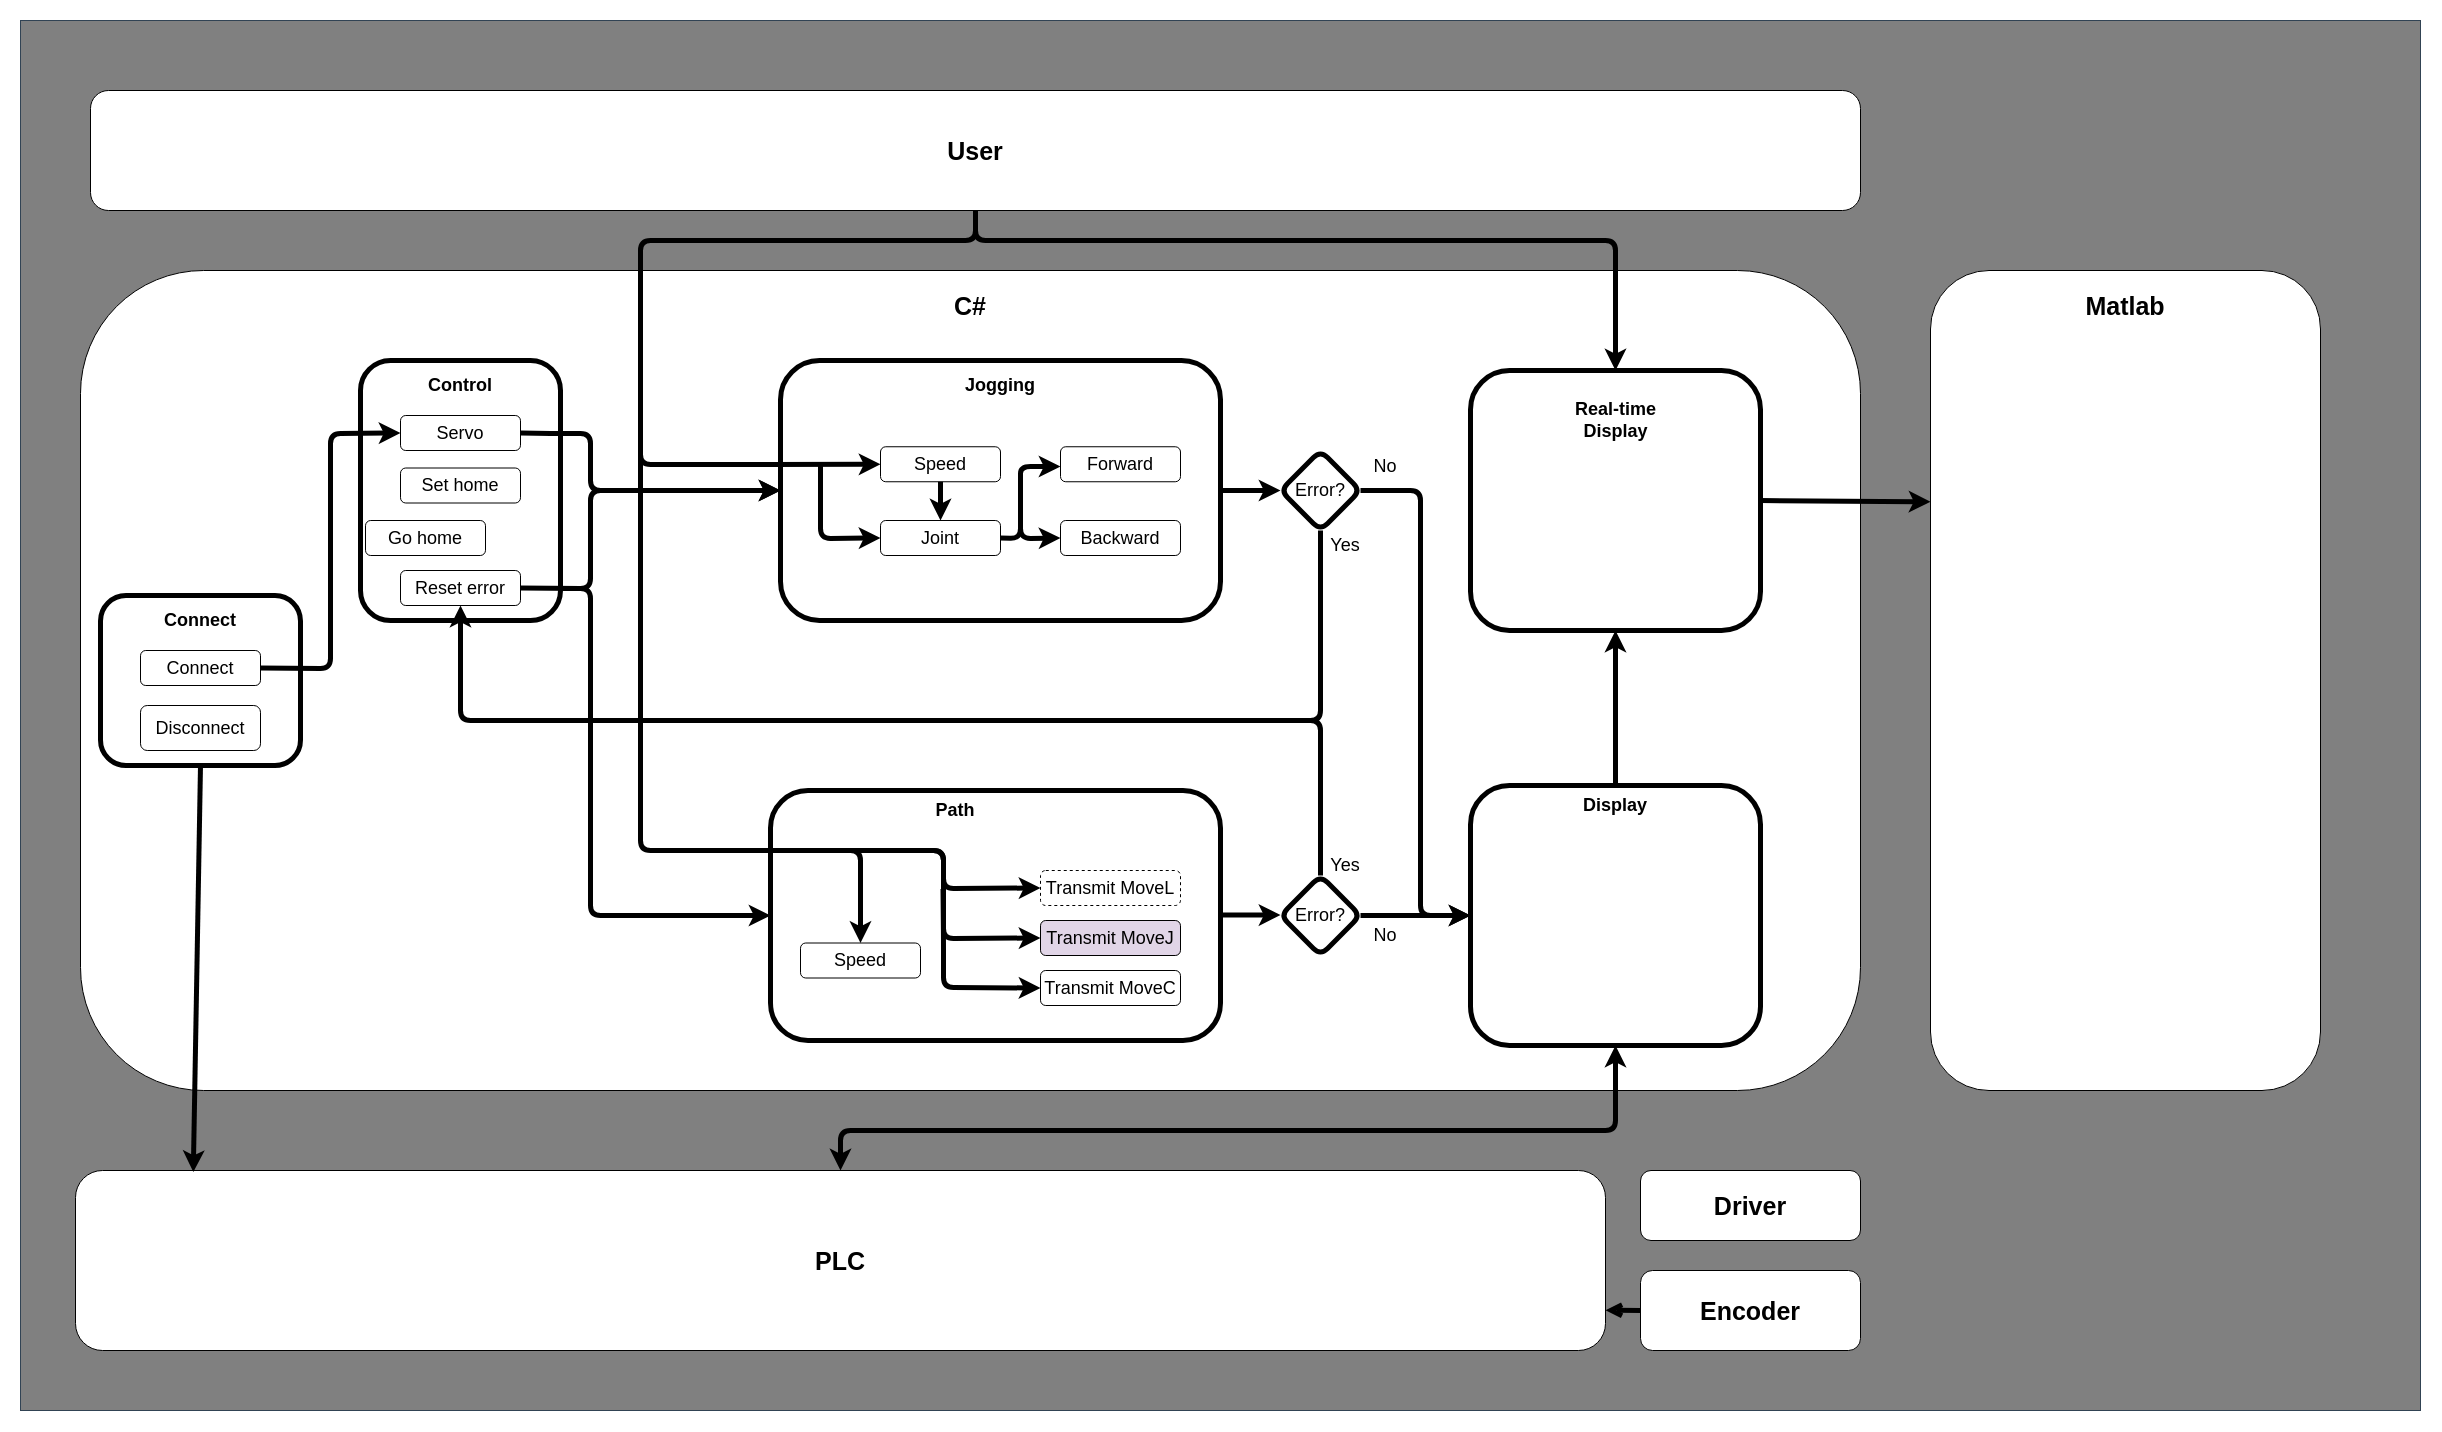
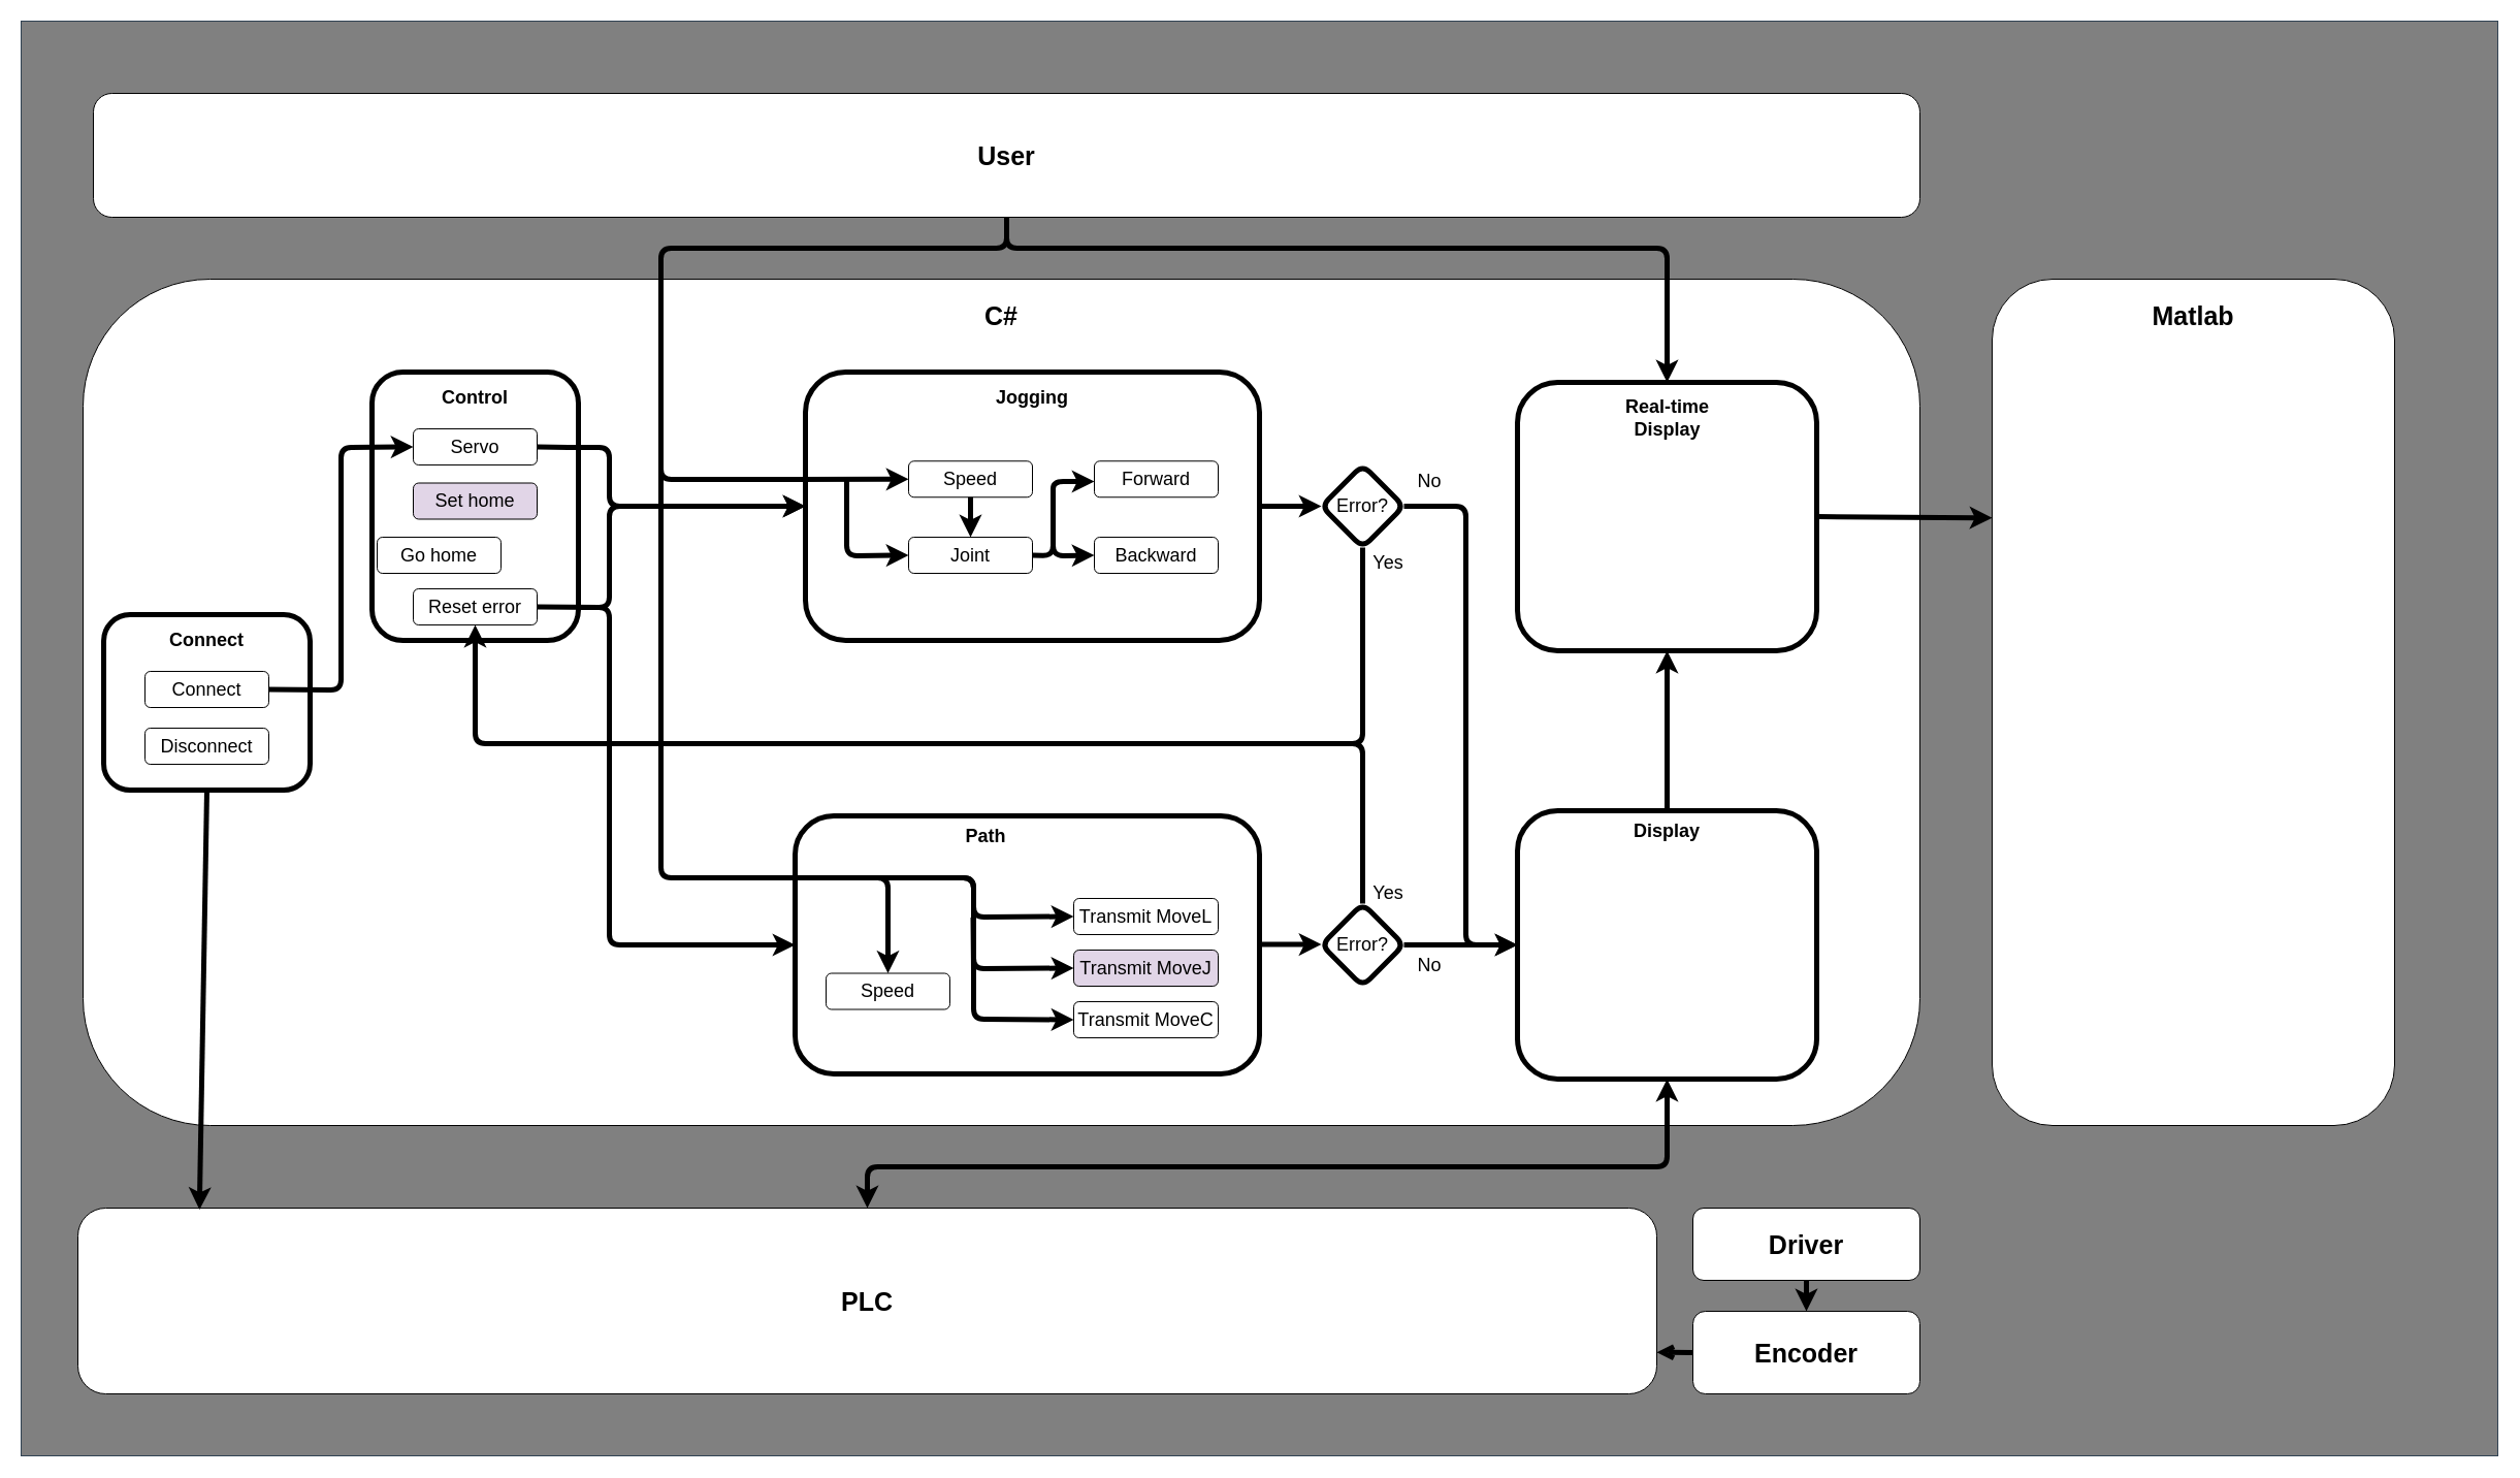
- <mxCell id="59" value="&lt;font style=&quot;font-size: 18px;&quot;&gt;Real-time Display&lt;/font&gt;" style="text;html=1;strokeColor=none;fillColor=none;align=center;verticalAlign=middle;whiteSpace=wrap;rounded=0;fontStyle=1" parent="1" vertex="1"><mxGeometry x="1567.5" y="405" width="95" height="30" as="geometry" /></mxCell>
+ <mxCell id="59" value="&lt;font style=&quot;font-size: 18px;&quot;&gt;Real-time Display&lt;/font&gt;" style="text;html=1;strokeColor=none;fillColor=none;align=center;verticalAlign=middle;whiteSpace=wrap;rounded=0;fontStyle=1" parent="1" vertex="1"><mxGeometry x="1567.5" y="390" width="95" height="30" as="geometry" /></mxCell>
- <mxCell id="12" value="&lt;font style=&quot;font-size: 18px;&quot;&gt;Set home&lt;/font&gt;" style="rounded=1;whiteSpace=wrap;html=1;" parent="1" vertex="1"><mxGeometry x="400" y="467.5" width="120" height="35" as="geometry" /></mxCell>
+ <mxCell id="12" value="&lt;font style=&quot;font-size: 18px;&quot;&gt;Set home&lt;/font&gt;" style="rounded=1;whiteSpace=wrap;html=1;fillColor=#e1d5e7;" parent="1" vertex="1"><mxGeometry x="400" y="467.5" width="120" height="35" as="geometry" /></mxCell>
- <mxCell id="6" value="&lt;font style=&quot;font-size: 18px;&quot;&gt;Disconnect&lt;/font&gt;" style="rounded=1;whiteSpace=wrap;html=1;" parent="1" vertex="1"><mxGeometry x="140" y="705" width="120" height="45" as="geometry" /></mxCell>
+ <mxCell id="6" value="&lt;font style=&quot;font-size: 18px;&quot;&gt;Disconnect&lt;/font&gt;" style="rounded=1;whiteSpace=wrap;html=1;" parent="1" vertex="1"><mxGeometry x="140" y="705" width="120" height="35" as="geometry" /></mxCell>
- <mxCell id="35" value="&lt;font style=&quot;font-size: 18px;&quot;&gt;Transmit MoveL&lt;/font&gt;" style="rounded=1;whiteSpace=wrap;html=1;strokeWidth=1;dashed=1;" parent="1" vertex="1"><mxGeometry x="1040" y="870" width="140" height="35" as="geometry" /></mxCell>
+ <mxCell id="35" value="&lt;font style=&quot;font-size: 18px;&quot;&gt;Transmit MoveL&lt;/font&gt;" style="rounded=1;whiteSpace=wrap;html=1;strokeWidth=1;" parent="1" vertex="1"><mxGeometry x="1040" y="870" width="140" height="35" as="geometry" /></mxCell>
+ <mxCell id="51" value="" style="endArrow=classic;html=1;fontSize=25;exitX=0.5;exitY=1;exitDx=0;exitDy=0;entryX=0.5;entryY=0;entryDx=0;entryDy=0;strokeWidth=5;" parent="1" source="48" target="50" edge="1"><mxGeometry width="50" height="50" relative="1" as="geometry"><mxPoint x="1620" y="730" as="sourcePoint" /><mxPoint x="1670" y="680" as="targetPoint" /></mxGeometry></mxCell>
